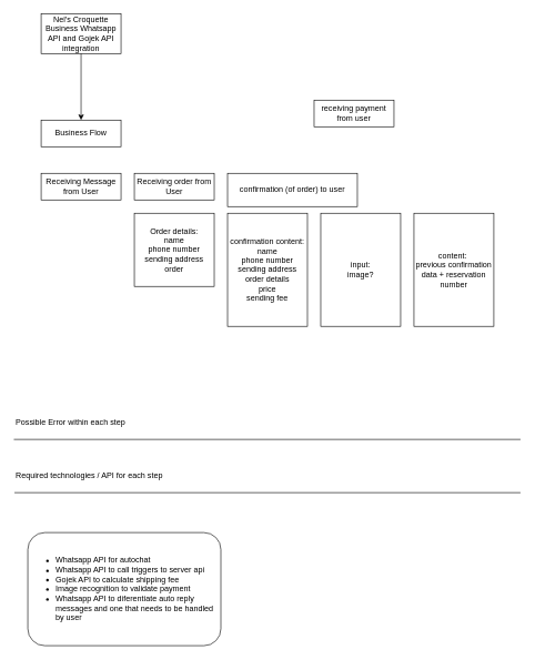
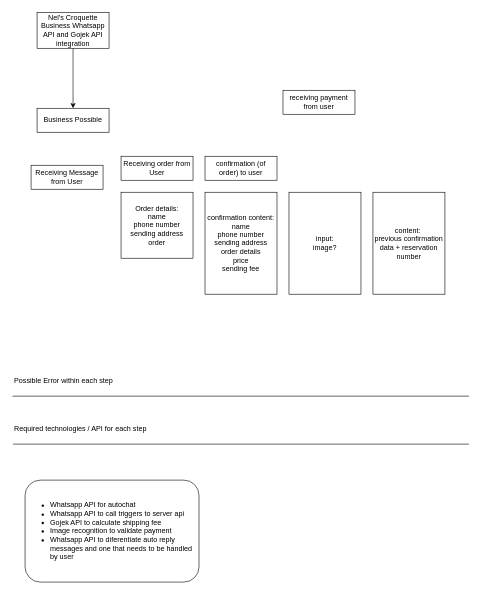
- <mxCell id="4" value="Business Flow" style="rounded=0;whiteSpace=wrap;html=1;" vertex="1" parent="1"><mxGeometry x="61" y="180" width="120" height="40" as="geometry" /></mxCell>
+ <mxCell id="4" value="Business Possible" style="rounded=0;whiteSpace=wrap;html=1;" vertex="1" parent="1"><mxGeometry x="61" y="180" width="120" height="40" as="geometry" /></mxCell>
- <mxCell id="5" value="Receiving Message from User" style="rounded=0;whiteSpace=wrap;html=1;" vertex="1" parent="1"><mxGeometry x="61" y="260" width="120" height="40" as="geometry" /></mxCell>
+ <mxCell id="5" value="Receiving Message from User" style="rounded=0;whiteSpace=wrap;html=1;" vertex="1" parent="1"><mxGeometry x="51" y="275" width="120" height="40" as="geometry" /></mxCell>
- <mxCell id="8" value="confirmation (of order) to user" style="rounded=0;whiteSpace=wrap;html=1;" vertex="1" parent="1"><mxGeometry x="341" y="260" width="195" height="50" as="geometry" /></mxCell>
+ <mxCell id="8" value="confirmation (of order) to user" style="rounded=0;whiteSpace=wrap;html=1;" vertex="1" parent="1"><mxGeometry x="341" y="260" width="120" height="40" as="geometry" /></mxCell>
